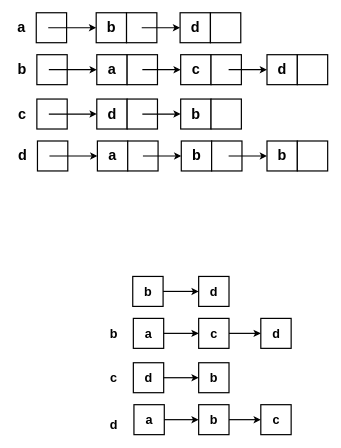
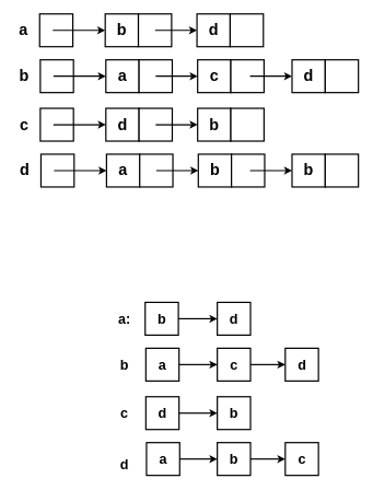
+ <mxCell id="51" value="a:" style="text;strokeColor=none;fillColor=none;html=1;fontSize=21;fontStyle=1;verticalAlign=middle;align=center;" parent="1" vertex="1"><mxGeometry x="173.63" y="475" width="30" height="20" as="geometry" /></mxCell>
